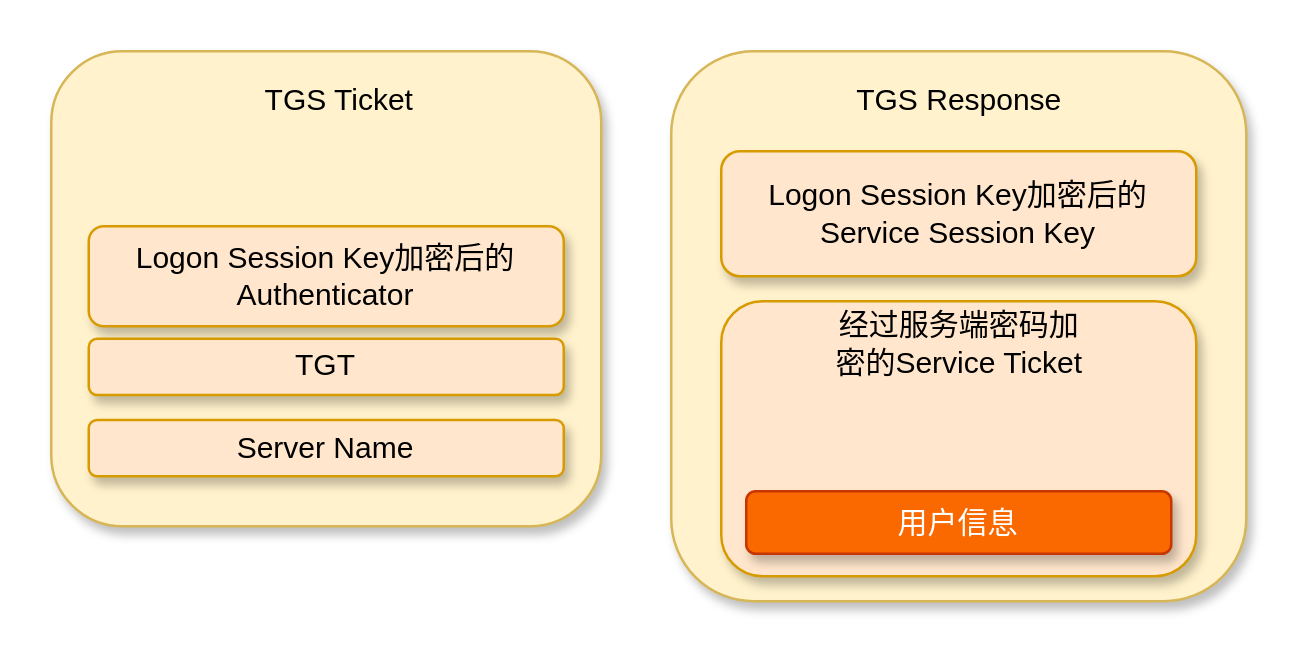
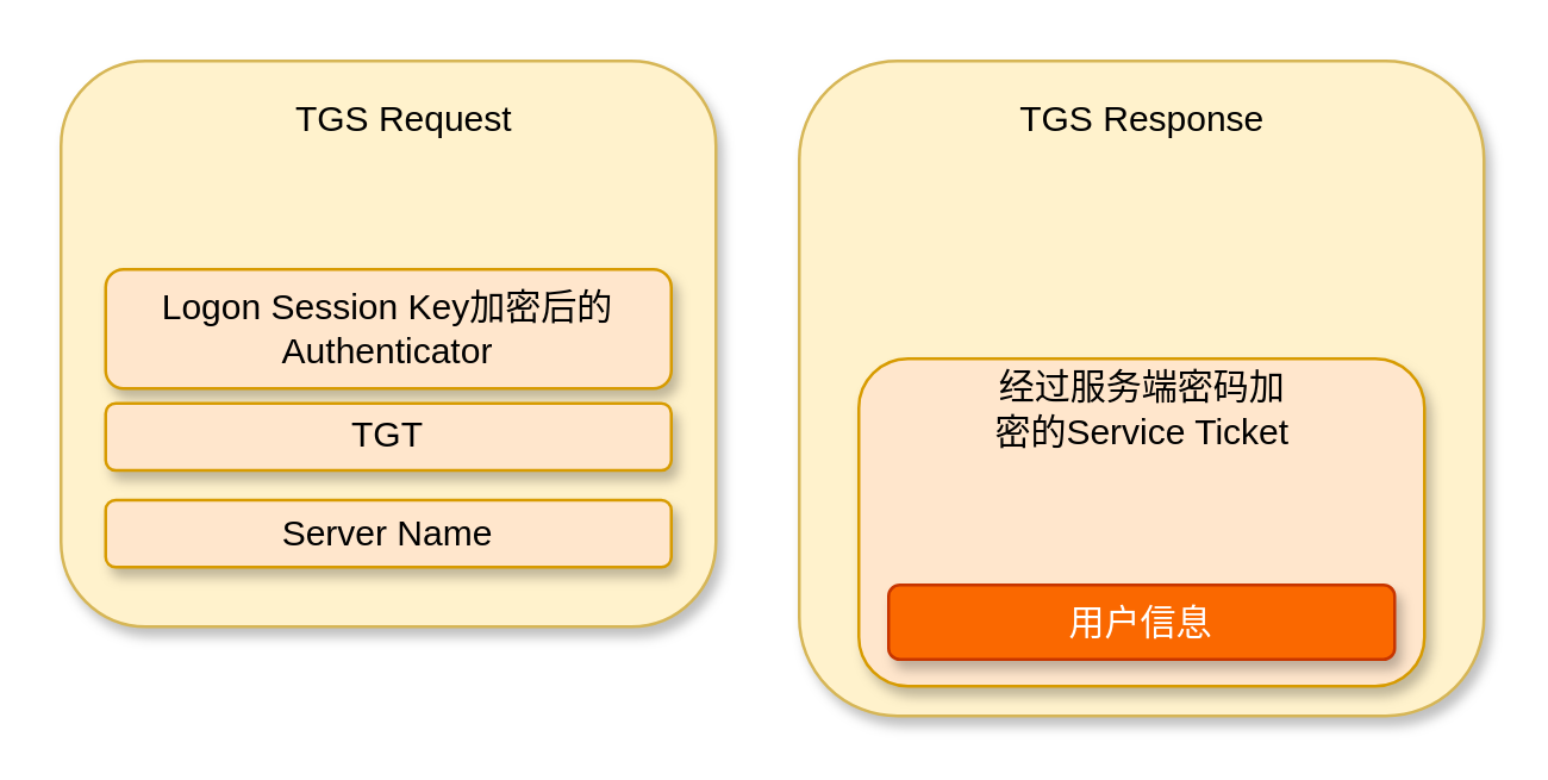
- <mxCell id="4" value="TGS Ticket" style="text;html=1;align=center;verticalAlign=middle;resizable=0;points=[];autosize=1;shadow=1;glass=0;" parent="1" vertex="1"><mxGeometry x="90" y="30" width="90" height="20" as="geometry" /></mxCell>
+ <mxCell id="4" value="TGS Request" style="text;html=1;align=center;verticalAlign=middle;resizable=0;points=[];autosize=1;shadow=1;glass=0;" parent="1" vertex="1"><mxGeometry x="90" y="30" width="90" height="20" as="geometry" /></mxCell>
- <mxCell id="7" value="Logon Session Key加密后的Service Session Key" style="rounded=1;whiteSpace=wrap;html=1;fillColor=#ffe6cc;strokeColor=#d79b00;shadow=1;glass=0;" parent="1" vertex="1"><mxGeometry x="288" y="60" width="190" height="50" as="geometry" /></mxCell>
